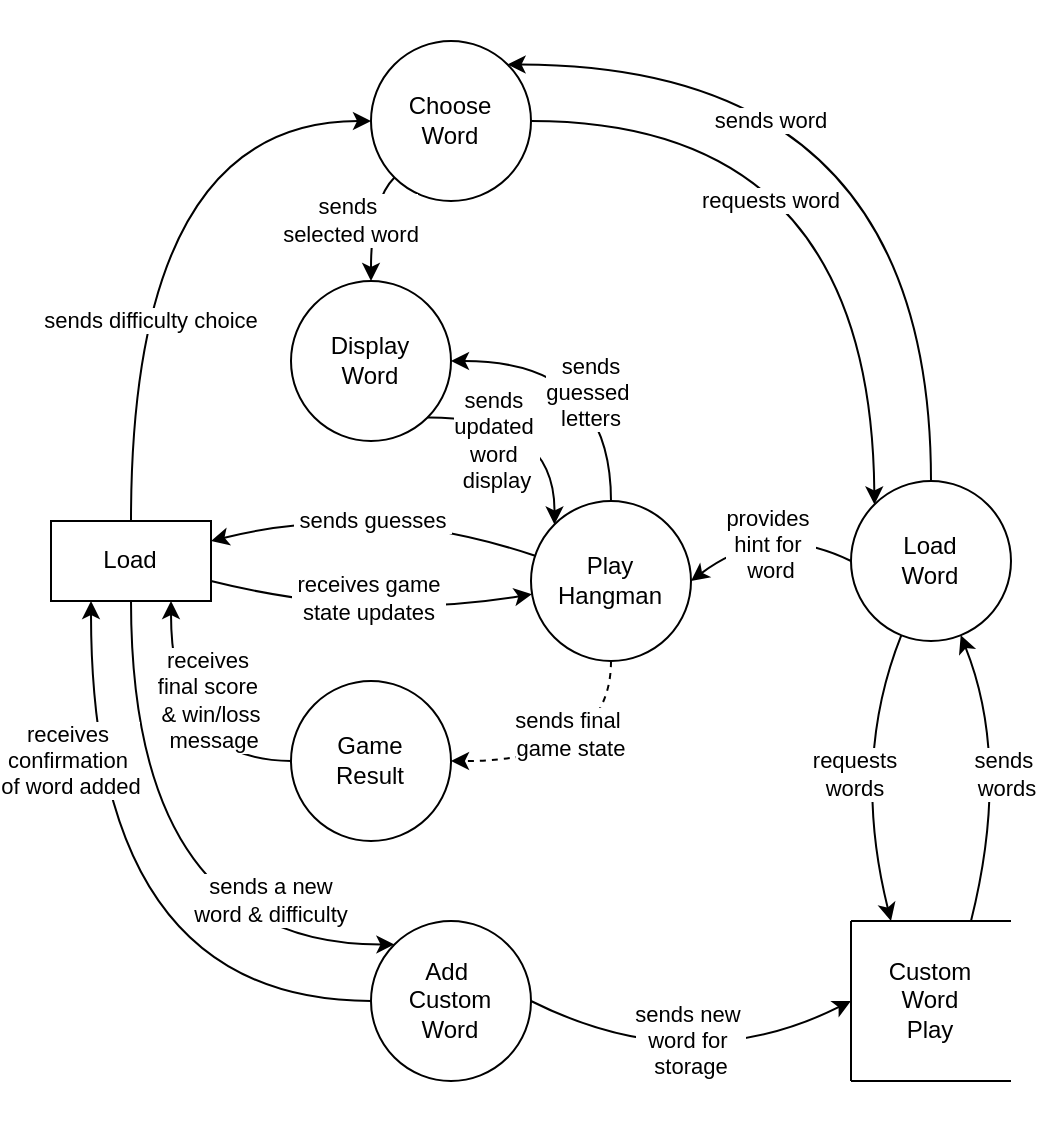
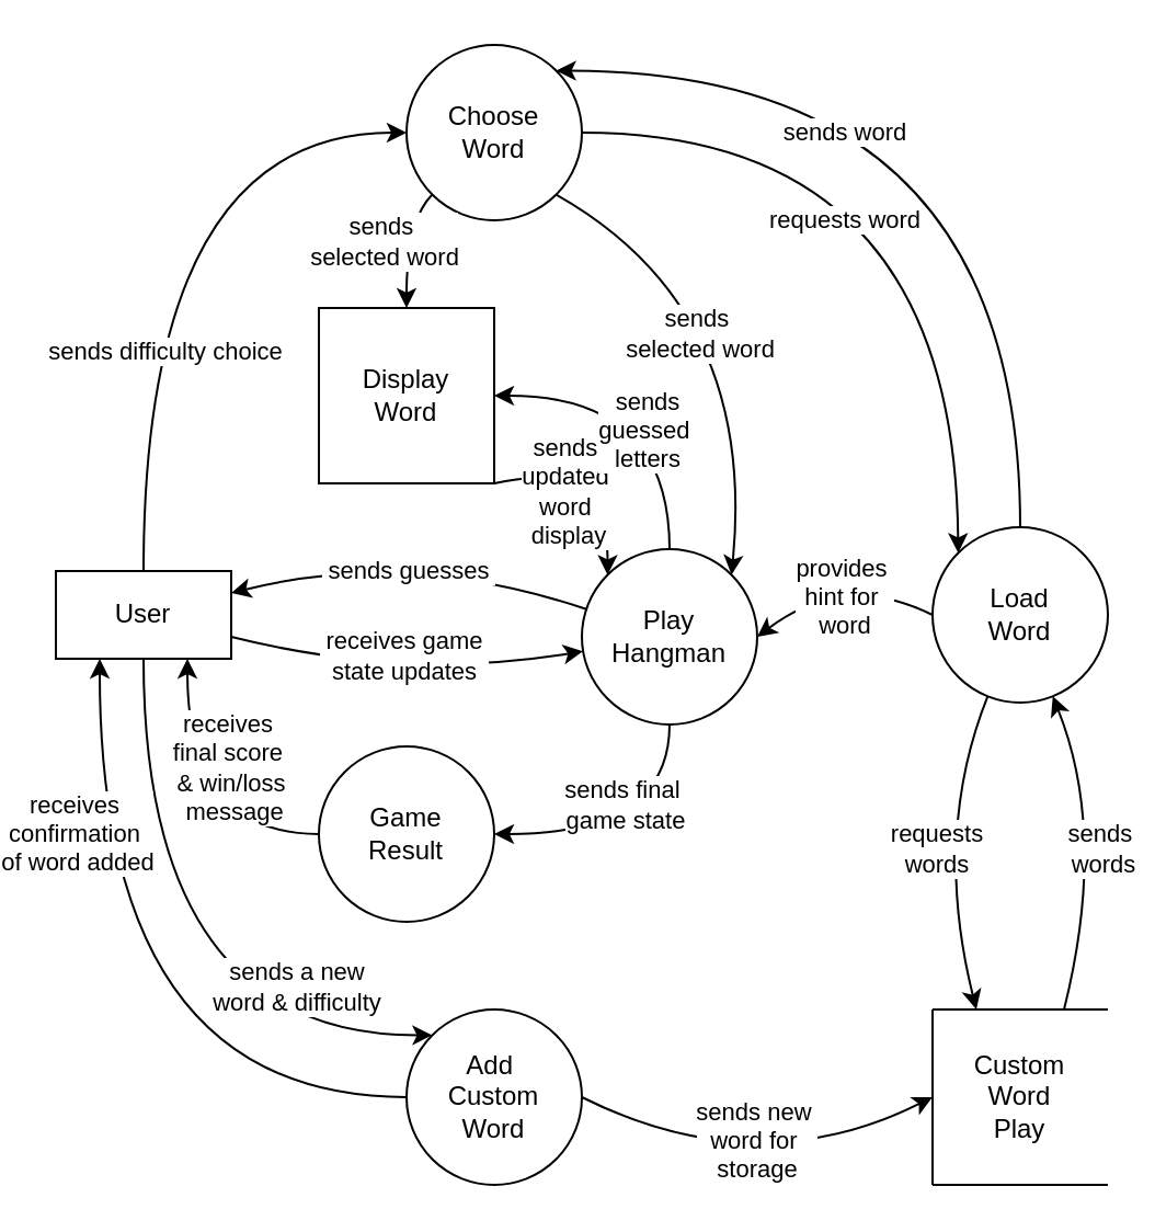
- <mxCell id="5" value="Display&lt;br&gt;&lt;div&gt;Word&lt;/div&gt;" style="ellipse;whiteSpace=wrap;html=1;aspect=fixed;" vertex="1" parent="1"><mxGeometry x="140" y="140" width="80" height="80" as="geometry" /></mxCell>
+ <mxCell id="5" value="Display&lt;br&gt;&lt;div&gt;Word&lt;/div&gt;" style="whiteSpace=wrap;html=1;aspect=fixed;rounded=0;" vertex="1" parent="1"><mxGeometry x="140" y="140" width="80" height="80" as="geometry" /></mxCell>
+ <mxCell id="16" value="sends&amp;nbsp;&lt;div&gt;selected word&lt;br&gt;&lt;/div&gt;" style="curved=1;endArrow=classic;html=1;rounded=0;entryX=1;entryY=0;entryDx=0;entryDy=0;exitX=1;exitY=1;exitDx=0;exitDy=0;" edge="1" parent="1" source="4" target="7"><mxGeometry x="-0.227" y="-23" width="50" height="50" relative="1" as="geometry"><mxPoint x="50" y="440" as="sourcePoint" /><mxPoint x="100" y="390" as="targetPoint" /><Array as="points"><mxPoint x="340" y="140" /></Array><mxPoint as="offset" /></mxGeometry></mxCell>
- <mxCell id="2" value="Load" style="rounded=0;whiteSpace=wrap;html=1;" vertex="1" parent="1"><mxGeometry x="20" y="260" width="80" height="40" as="geometry" /></mxCell>
+ <mxCell id="2" value="User" style="rounded=0;whiteSpace=wrap;html=1;" vertex="1" parent="1"><mxGeometry x="20" y="260" width="80" height="40" as="geometry" /></mxCell>
- <mxCell id="20" value="sends final&amp;nbsp;&lt;div&gt;game state&lt;br&gt;&lt;/div&gt;" style="curved=1;endArrow=classic;html=1;rounded=0;entryX=1;entryY=0.5;entryDx=0;entryDy=0;exitX=0.5;exitY=1;exitDx=0;exitDy=0;dashed=1;" edge="1" parent="1" source="7" target="8"><mxGeometry x="-0.429" y="-20" width="50" height="50" relative="1" as="geometry"><mxPoint x="290" y="380" as="sourcePoint" /><mxPoint x="340" y="330" as="targetPoint" /><Array as="points"><mxPoint x="300" y="380" /></Array><mxPoint as="offset" /></mxGeometry></mxCell>
+ <mxCell id="20" value="sends final&amp;nbsp;&lt;div&gt;game state&lt;br&gt;&lt;/div&gt;" style="curved=1;endArrow=classic;html=1;rounded=0;entryX=1;entryY=0.5;entryDx=0;entryDy=0;exitX=0.5;exitY=1;exitDx=0;exitDy=0;" edge="1" parent="1" source="7" target="8"><mxGeometry x="-0.429" y="-20" width="50" height="50" relative="1" as="geometry"><mxPoint x="290" y="380" as="sourcePoint" /><mxPoint x="340" y="330" as="targetPoint" /><Array as="points"><mxPoint x="300" y="380" /></Array><mxPoint as="offset" /></mxGeometry></mxCell>
